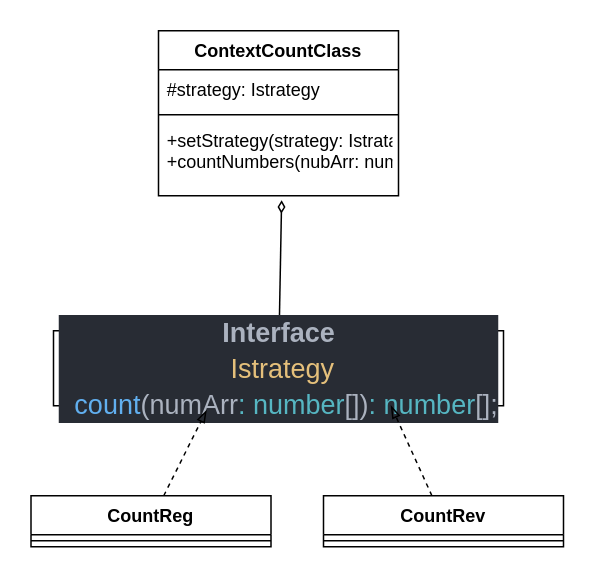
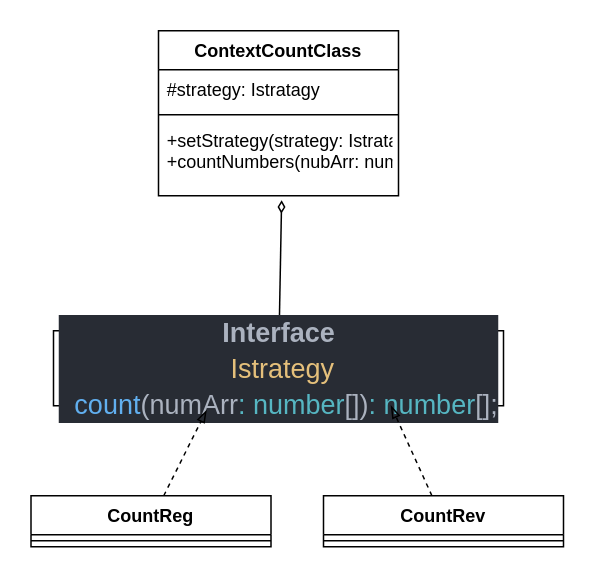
- <mxCell id="3" value="#strategy: Istrategy" style="text;strokeColor=none;fillColor=none;align=left;verticalAlign=top;spacingLeft=4;spacingRight=4;overflow=hidden;rotatable=0;points=[[0,0.5],[1,0.5]];portConstraint=eastwest;" parent="2" vertex="1"><mxGeometry y="26" width="160" height="26" as="geometry" /></mxCell>
+ <mxCell id="3" value="#strategy: Istratagy" style="text;strokeColor=none;fillColor=none;align=left;verticalAlign=top;spacingLeft=4;spacingRight=4;overflow=hidden;rotatable=0;points=[[0,0.5],[1,0.5]];portConstraint=eastwest;" parent="2" vertex="1"><mxGeometry y="26" width="160" height="26" as="geometry" /></mxCell>
